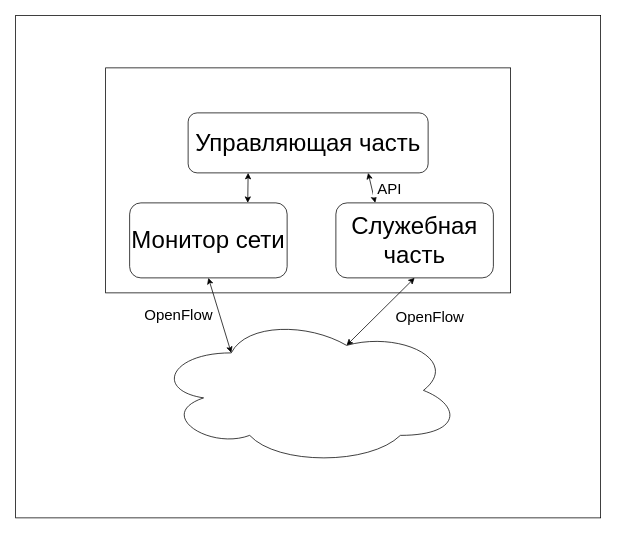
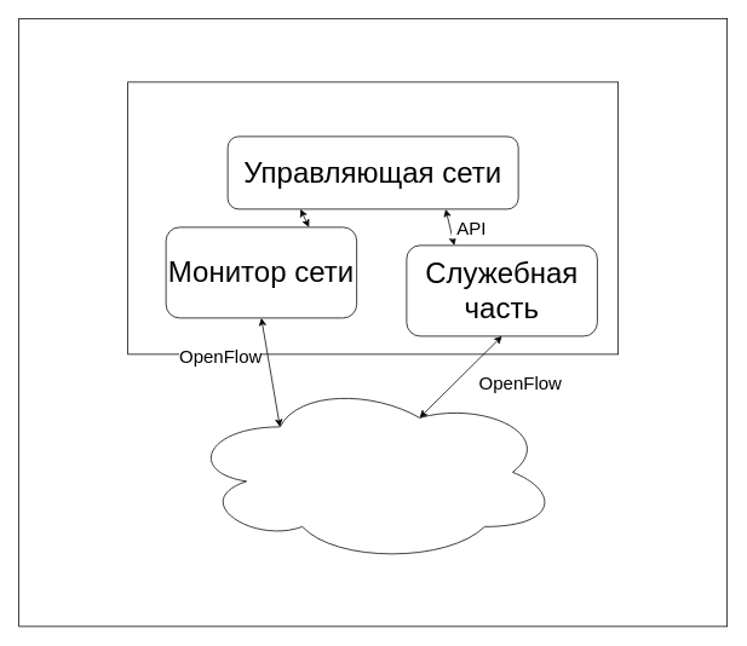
- <mxCell id="7" value="Управляющая часть" style="rounded=1;whiteSpace=wrap;html=1;fontSize=32;" parent="1" vertex="1"><mxGeometry x="250" y="150" width="320" height="80" as="geometry" /></mxCell>
+ <mxCell id="7" value="Управляющая сети" style="rounded=1;whiteSpace=wrap;html=1;fontSize=32;" parent="1" vertex="1"><mxGeometry x="250" y="150" width="320" height="80" as="geometry" /></mxCell>
- <mxCell id="5" value="Монитор сети" style="rounded=1;whiteSpace=wrap;html=1;fontSize=32;" parent="1" vertex="1"><mxGeometry x="172" y="270" width="210" height="100" as="geometry" /></mxCell>
+ <mxCell id="5" value="Монитор сети" style="rounded=1;whiteSpace=wrap;html=1;fontSize=32;" parent="1" vertex="1"><mxGeometry x="182" y="250" width="210" height="100" as="geometry" /></mxCell>
